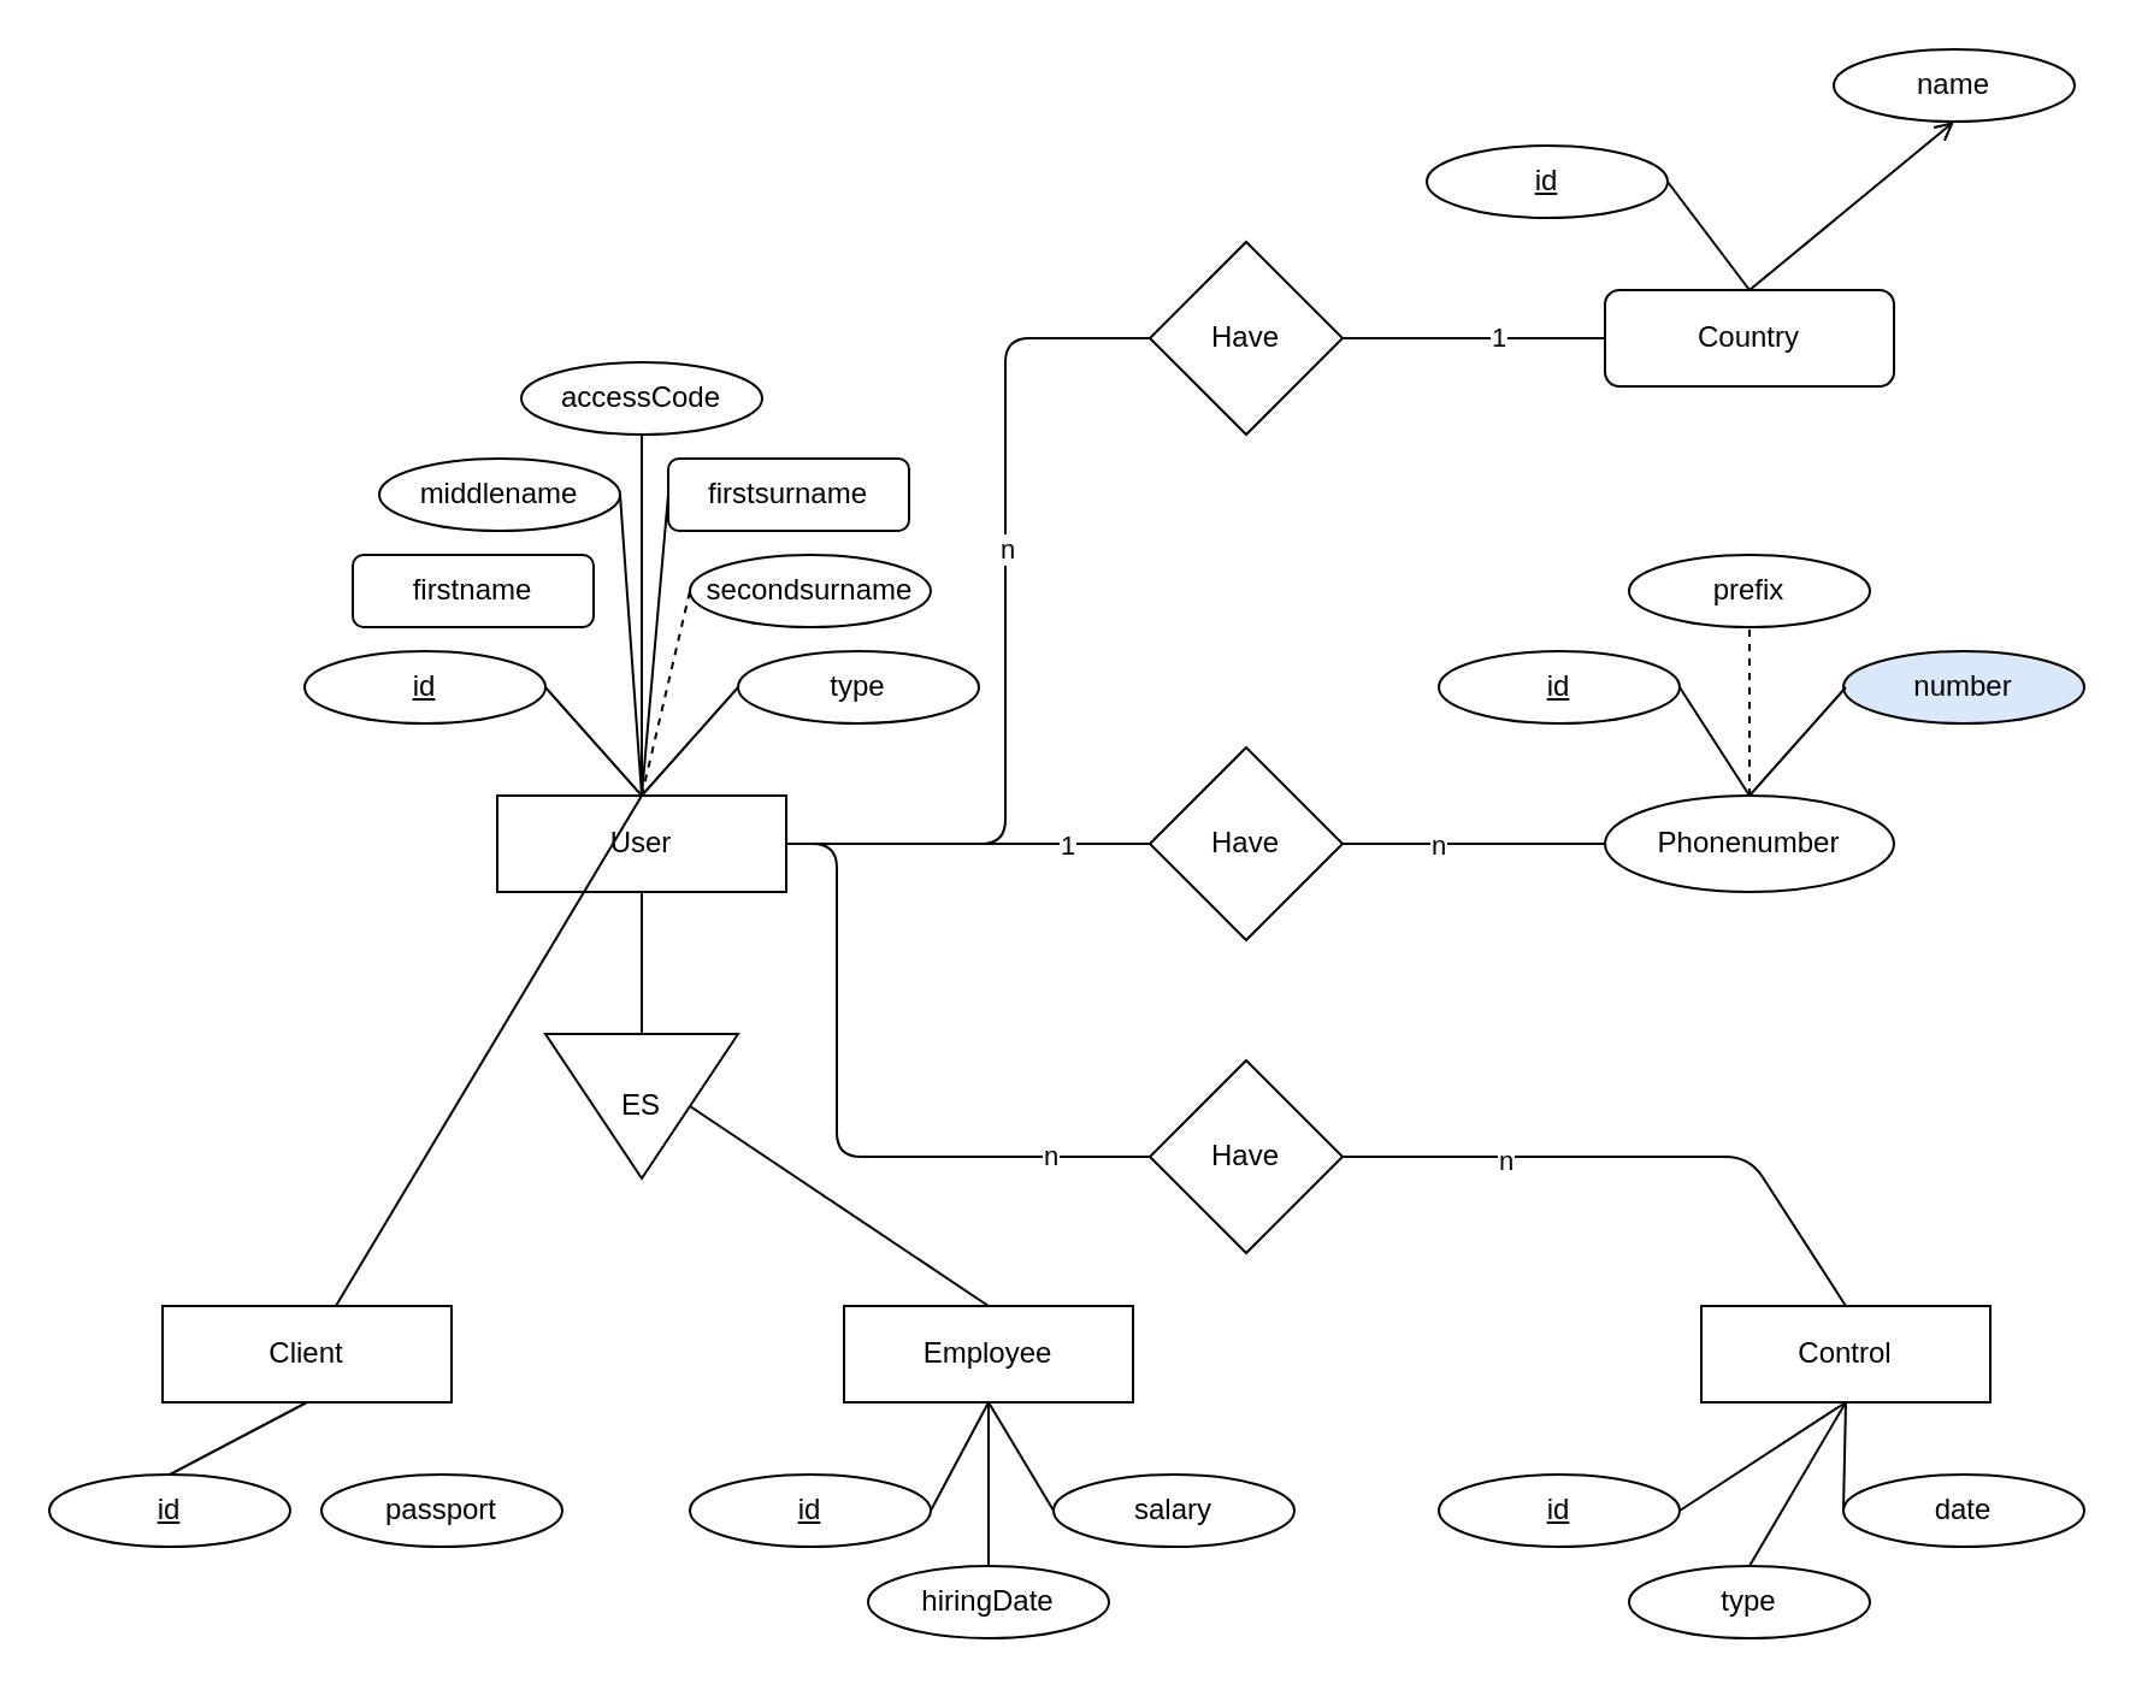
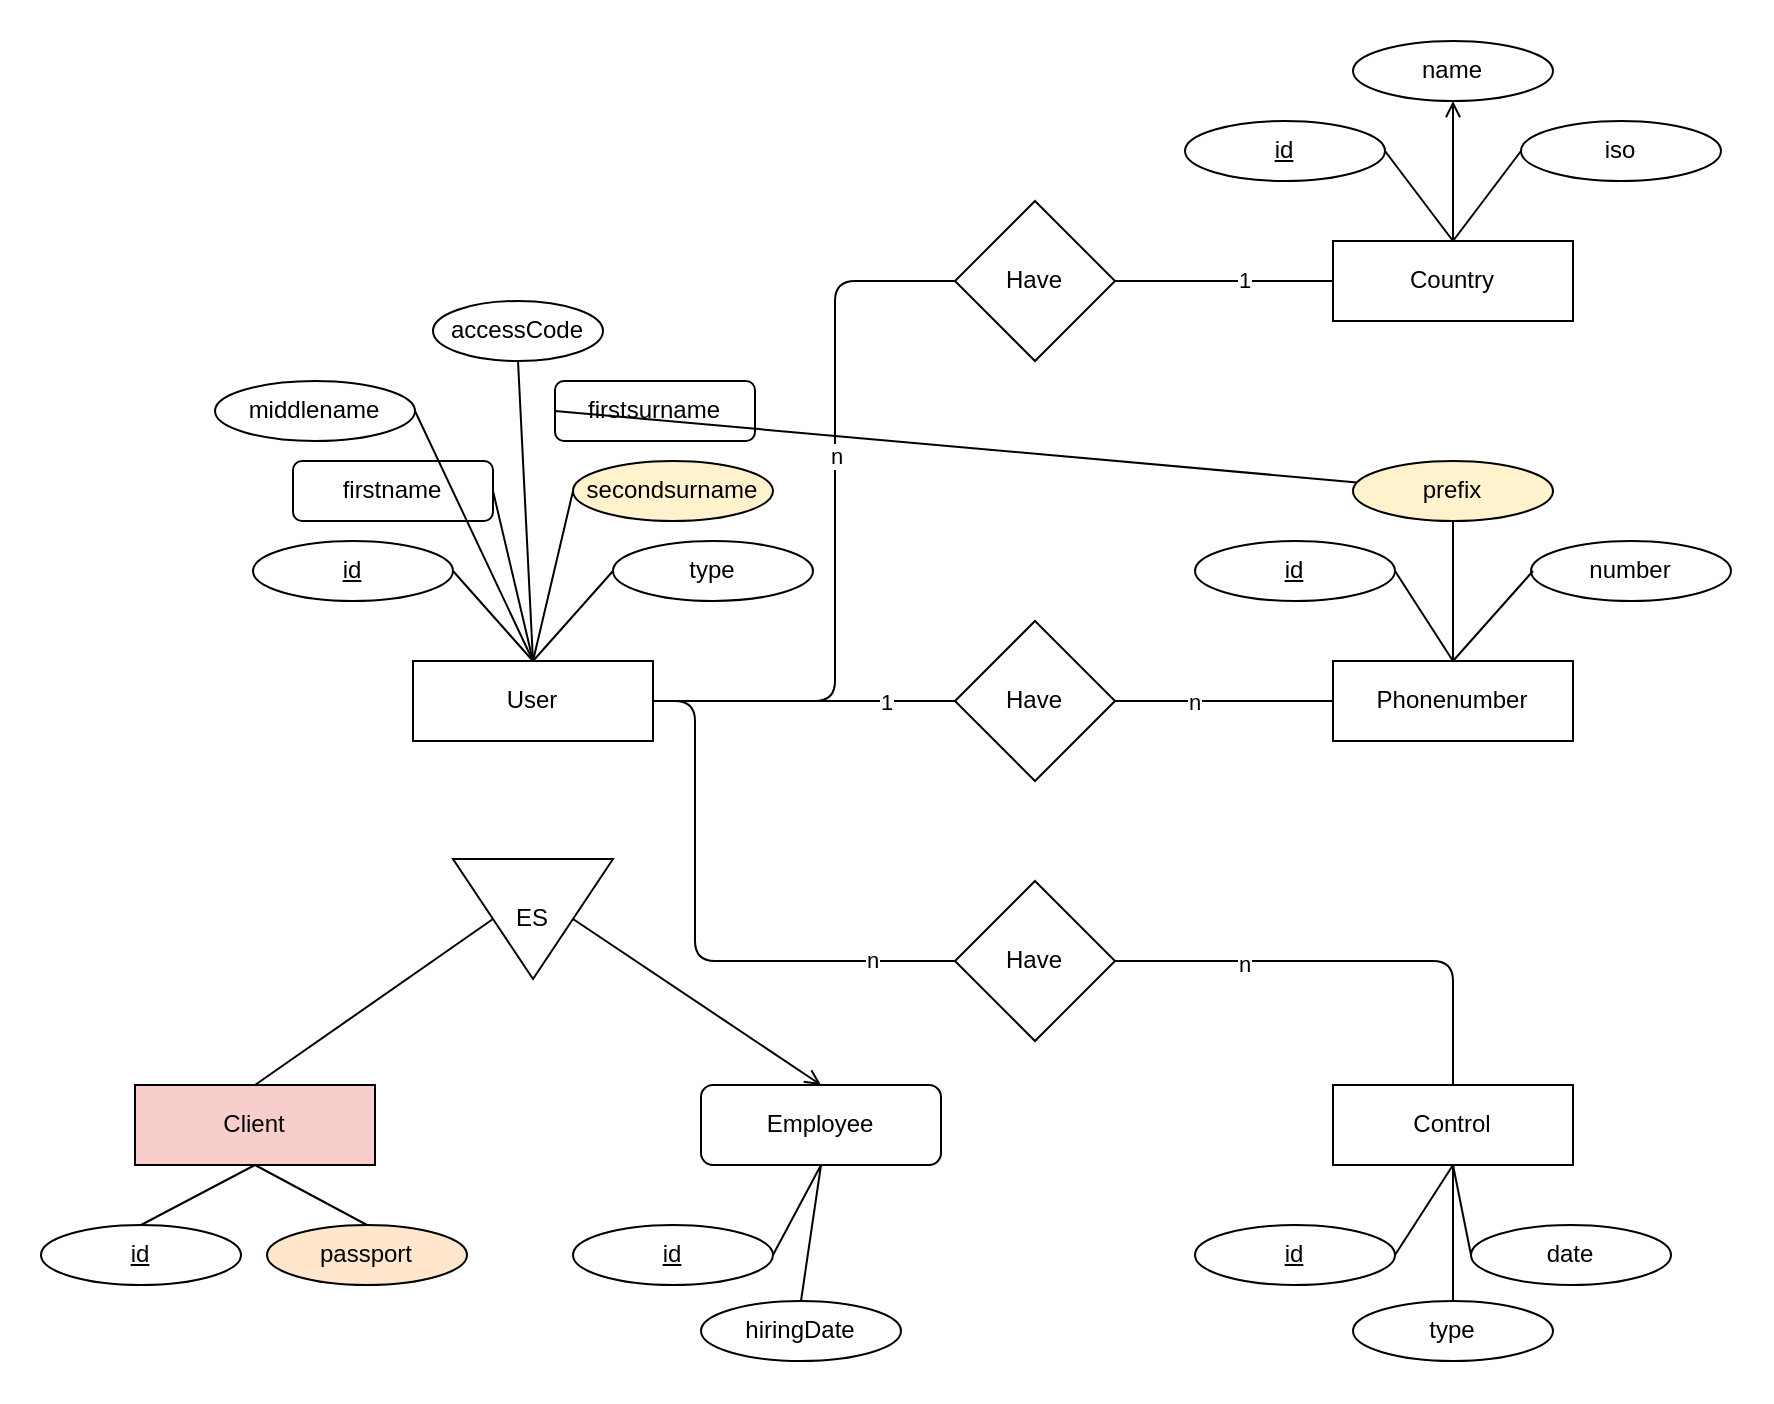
- <mxCell id="60" value="name" style="ellipse;whiteSpace=wrap;html=1;" parent="1" vertex="1"><mxGeometry x="761" y="20" width="100" height="30" as="geometry" /></mxCell>
+ <mxCell id="60" value="name" style="ellipse;whiteSpace=wrap;html=1;" parent="1" vertex="1"><mxGeometry x="676" y="20" width="100" height="30" as="geometry" /></mxCell>
+ <mxCell id="61" value="iso" style="ellipse;whiteSpace=wrap;html=1;" parent="1" vertex="1"><mxGeometry x="760" y="60" width="100" height="30" as="geometry" /></mxCell>
+ <mxCell id="64" value="" style="endArrow=none;html=1;entryX=0;entryY=0.5;entryDx=0;entryDy=0;exitX=0.5;exitY=0;exitDx=0;exitDy=0;" parent="1" source="55" target="61" edge="1"><mxGeometry width="50" height="50" relative="1" as="geometry"><mxPoint x="587" y="460" as="sourcePoint" /><mxPoint x="637" y="410" as="targetPoint" /></mxGeometry></mxCell>
- <mxCell id="55" value="Country" style="whiteSpace=wrap;html=1;rounded=1;" parent="1" vertex="1"><mxGeometry x="666" y="120" width="120" height="40" as="geometry" /></mxCell>
+ <mxCell id="55" value="Country" style="rounded=0;whiteSpace=wrap;html=1;" parent="1" vertex="1"><mxGeometry x="666" y="120" width="120" height="40" as="geometry" /></mxCell>
- <mxCell id="67" value="accessCode" style="ellipse;whiteSpace=wrap;html=1;" vertex="1" parent="1"><mxGeometry x="216" y="150" width="100" height="30" as="geometry" /></mxCell>
+ <mxCell id="67" value="accessCode" style="ellipse;whiteSpace=wrap;html=1;" vertex="1" parent="1"><mxGeometry x="216" y="150" width="85" height="30" as="geometry" /></mxCell>
- <mxCell id="5" value="middlename" style="ellipse;whiteSpace=wrap;html=1;" parent="1" vertex="1"><mxGeometry x="157" y="190" width="100" height="30" as="geometry" /></mxCell>
+ <mxCell id="5" value="middlename" style="ellipse;whiteSpace=wrap;html=1;" parent="1" vertex="1"><mxGeometry x="107" y="190" width="100" height="30" as="geometry" /></mxCell>
- <mxCell id="34" value="secondsurname" style="ellipse;whiteSpace=wrap;html=1;" parent="1" vertex="1"><mxGeometry x="286" y="230" width="100" height="30" as="geometry" /></mxCell>
+ <mxCell id="34" value="secondsurname" style="ellipse;whiteSpace=wrap;html=1;fillColor=#fff2cc;" parent="1" vertex="1"><mxGeometry x="286" y="230" width="100" height="30" as="geometry" /></mxCell>
- <mxCell id="9" value="prefix" style="ellipse;whiteSpace=wrap;html=1;" parent="1" vertex="1"><mxGeometry x="676" y="230" width="100" height="30" as="geometry" /></mxCell>
+ <mxCell id="9" value="prefix" style="ellipse;whiteSpace=wrap;html=1;fillColor=#fff2cc;" parent="1" vertex="1"><mxGeometry x="676" y="230" width="100" height="30" as="geometry" /></mxCell>
- <mxCell id="54" value="" style="endArrow=none;html=1;entryX=0.5;entryY=0;entryDx=0;entryDy=0;exitX=0;exitY=0.5;exitDx=0;exitDy=0;" parent="1" source="36" target="3" edge="1"><mxGeometry width="50" height="50" relative="1" as="geometry"><mxPoint x="587" y="460" as="sourcePoint" /><mxPoint x="637" y="410" as="targetPoint" /></mxGeometry></mxCell>
+ <mxCell id="54" value="" style="endArrow=none;html=1;exitX=0;exitY=0.5;exitDx=0;exitDy=0;" parent="1" source="36" target="9" edge="1"><mxGeometry width="50" height="50" relative="1" as="geometry"><mxPoint x="587" y="460" as="sourcePoint" /><mxPoint x="637" y="410" as="targetPoint" /></mxGeometry></mxCell>
- <mxCell id="35" value="" style="endArrow=none;html=1;entryX=0;entryY=0.5;entryDx=0;entryDy=0;exitX=0.5;exitY=0;exitDx=0;exitDy=0;dashed=1;" parent="1" source="3" target="34" edge="1"><mxGeometry width="50" height="50" relative="1" as="geometry"><mxPoint x="537" y="460" as="sourcePoint" /><mxPoint x="587" y="410" as="targetPoint" /></mxGeometry></mxCell>
+ <mxCell id="35" value="" style="endArrow=none;html=1;entryX=0;entryY=0.5;entryDx=0;entryDy=0;exitX=0.5;exitY=0;exitDx=0;exitDy=0;" parent="1" source="3" target="34" edge="1"><mxGeometry width="50" height="50" relative="1" as="geometry"><mxPoint x="537" y="460" as="sourcePoint" /><mxPoint x="587" y="410" as="targetPoint" /></mxGeometry></mxCell>
- <mxCell id="10" value="number" style="ellipse;whiteSpace=wrap;html=1;fillColor=#dae8fc;" parent="1" vertex="1"><mxGeometry x="765" y="270" width="100" height="30" as="geometry" /></mxCell>
+ <mxCell id="10" value="number" style="ellipse;whiteSpace=wrap;html=1;" parent="1" vertex="1"><mxGeometry x="765" y="270" width="100" height="30" as="geometry" /></mxCell>
- <mxCell id="11" value="" style="endArrow=none;html=1;entryX=0.5;entryY=1;entryDx=0;entryDy=0;exitX=0.5;exitY=0;exitDx=0;exitDy=0;dashed=1;" parent="1" source="7" target="9" edge="1"><mxGeometry width="50" height="50" relative="1" as="geometry"><mxPoint x="786" y="460" as="sourcePoint" /><mxPoint x="836" y="410" as="targetPoint" /></mxGeometry></mxCell>
+ <mxCell id="11" value="" style="endArrow=none;html=1;entryX=0.5;entryY=1;entryDx=0;entryDy=0;exitX=0.5;exitY=0;exitDx=0;exitDy=0;" parent="1" source="7" target="9" edge="1"><mxGeometry width="50" height="50" relative="1" as="geometry"><mxPoint x="786" y="460" as="sourcePoint" /><mxPoint x="836" y="410" as="targetPoint" /></mxGeometry></mxCell>
- <mxCell id="7" value="Phonenumber" style="ellipse;whiteSpace=wrap;html=1;" parent="1" vertex="1"><mxGeometry x="666" y="330" width="120" height="40" as="geometry" /></mxCell>
+ <mxCell id="7" value="Phonenumber" style="rounded=0;whiteSpace=wrap;html=1;" parent="1" vertex="1"><mxGeometry x="666" y="330" width="120" height="40" as="geometry" /></mxCell>
- <mxCell id="19" value="" style="endArrow=none;html=1;entryX=0.5;entryY=1;entryDx=0;entryDy=0;exitX=0;exitY=0.5;exitDx=0;exitDy=0;" parent="1" source="18" target="3" edge="1"><mxGeometry width="50" height="50" relative="1" as="geometry"><mxPoint x="596" y="460" as="sourcePoint" /><mxPoint x="646" y="410" as="targetPoint" /></mxGeometry></mxCell>
- <mxCell id="15" value="" style="endArrow=none;html=1;exitX=0.5;exitY=0;exitDx=0;exitDy=0;" parent="1" source="3" target="20" edge="1"><mxGeometry width="50" height="50" relative="1" as="geometry"><mxPoint x="596" y="460" as="sourcePoint" /><mxPoint x="646" y="410" as="targetPoint" /></mxGeometry></mxCell>
+ <mxCell id="15" value="" style="endArrow=none;html=1;entryX=1;entryY=0.5;entryDx=0;entryDy=0;exitX=0.5;exitY=0;exitDx=0;exitDy=0;" parent="1" source="3" target="4" edge="1"><mxGeometry width="50" height="50" relative="1" as="geometry"><mxPoint x="596" y="460" as="sourcePoint" /><mxPoint x="646" y="410" as="targetPoint" /></mxGeometry></mxCell>
+ <mxCell id="23" value="" style="endArrow=none;html=1;entryX=0.5;entryY=1;entryDx=0;entryDy=0;exitX=0.5;exitY=0;exitDx=0;exitDy=0;" parent="1" source="20" target="18" edge="1"><mxGeometry width="50" height="50" relative="1" as="geometry"><mxPoint x="596" y="460" as="sourcePoint" /><mxPoint x="646" y="410" as="targetPoint" /></mxGeometry></mxCell>
- <mxCell id="22" value="" style="endArrow=none;html=1;exitX=0.5;exitY=0;exitDx=0;exitDy=0;entryX=0.5;entryY=0;entryDx=0;entryDy=0;" parent="1" source="18" target="21" edge="1"><mxGeometry width="50" height="50" relative="1" as="geometry"><mxPoint x="596" y="460" as="sourcePoint" /><mxPoint x="646" y="410" as="targetPoint" /></mxGeometry></mxCell>
+ <mxCell id="22" value="" style="endArrow=open;html=1;exitX=0.5;exitY=0;exitDx=0;exitDy=0;entryX=0.5;entryY=0;entryDx=0;entryDy=0;" parent="1" source="18" target="21" edge="1"><mxGeometry width="50" height="50" relative="1" as="geometry"><mxPoint x="596" y="460" as="sourcePoint" /><mxPoint x="646" y="410" as="targetPoint" /></mxGeometry></mxCell>
- <mxCell id="20" value="Client" style="rounded=0;whiteSpace=wrap;html=1;" parent="1" vertex="1"><mxGeometry x="67" y="542" width="120" height="40" as="geometry" /></mxCell>
+ <mxCell id="20" value="Client" style="rounded=0;whiteSpace=wrap;html=1;fillColor=#f8cecc;" parent="1" vertex="1"><mxGeometry x="67" y="542" width="120" height="40" as="geometry" /></mxCell>
- <mxCell id="21" value="Employee" style="rounded=0;whiteSpace=wrap;html=1;" parent="1" vertex="1"><mxGeometry x="350" y="542" width="120" height="40" as="geometry" /></mxCell>
+ <mxCell id="21" value="Employee" style="whiteSpace=wrap;html=1;rounded=1;" parent="1" vertex="1"><mxGeometry x="350" y="542" width="120" height="40" as="geometry" /></mxCell>
- <mxCell id="42" value="Control" style="rounded=0;whiteSpace=wrap;html=1;" parent="1" vertex="1"><mxGeometry x="706" y="542" width="120" height="40" as="geometry" /></mxCell>
+ <mxCell id="42" value="Control" style="rounded=0;whiteSpace=wrap;html=1;" parent="1" vertex="1"><mxGeometry x="666" y="542" width="120" height="40" as="geometry" /></mxCell>
+ <mxCell id="26" value="" style="endArrow=none;html=1;exitX=0.5;exitY=0;exitDx=0;exitDy=0;entryX=0.5;entryY=1;entryDx=0;entryDy=0;" parent="1" source="25" target="20" edge="1"><mxGeometry width="50" height="50" relative="1" as="geometry"><mxPoint x="557" y="422" as="sourcePoint" /><mxPoint x="607" y="372" as="targetPoint" /></mxGeometry></mxCell>
- <mxCell id="32" value="" style="endArrow=none;html=1;exitX=0.5;exitY=1;exitDx=0;exitDy=0;entryX=0;entryY=0.5;entryDx=0;entryDy=0;" parent="1" source="21" target="29" edge="1"><mxGeometry width="50" height="50" relative="1" as="geometry"><mxPoint x="537" y="460" as="sourcePoint" /><mxPoint x="587" y="410" as="targetPoint" /></mxGeometry></mxCell>
- <mxCell id="25" value="passport" style="ellipse;whiteSpace=wrap;html=1;" parent="1" vertex="1"><mxGeometry x="133" y="612" width="100" height="30" as="geometry" /></mxCell>
+ <mxCell id="25" value="passport" style="ellipse;whiteSpace=wrap;html=1;fillColor=#ffe6cc;" parent="1" vertex="1"><mxGeometry x="133" y="612" width="100" height="30" as="geometry" /></mxCell>
- <mxCell id="29" value="salary" style="ellipse;whiteSpace=wrap;html=1;" parent="1" vertex="1"><mxGeometry x="437" y="612" width="100" height="30" as="geometry" /></mxCell>
- <mxCell id="49" value="date" style="ellipse;whiteSpace=wrap;html=1;" parent="1" vertex="1"><mxGeometry x="765" y="612" width="100" height="30" as="geometry" /></mxCell>
+ <mxCell id="49" value="date" style="ellipse;whiteSpace=wrap;html=1;" parent="1" vertex="1"><mxGeometry x="735" y="612" width="100" height="30" as="geometry" /></mxCell>
- <mxCell id="30" value="hiringDate" style="ellipse;whiteSpace=wrap;html=1;" parent="1" vertex="1"><mxGeometry x="360" y="650" width="100" height="30" as="geometry" /></mxCell>
+ <mxCell id="30" value="hiringDate" style="ellipse;whiteSpace=wrap;html=1;" parent="1" vertex="1"><mxGeometry x="350" y="650" width="100" height="30" as="geometry" /></mxCell>
